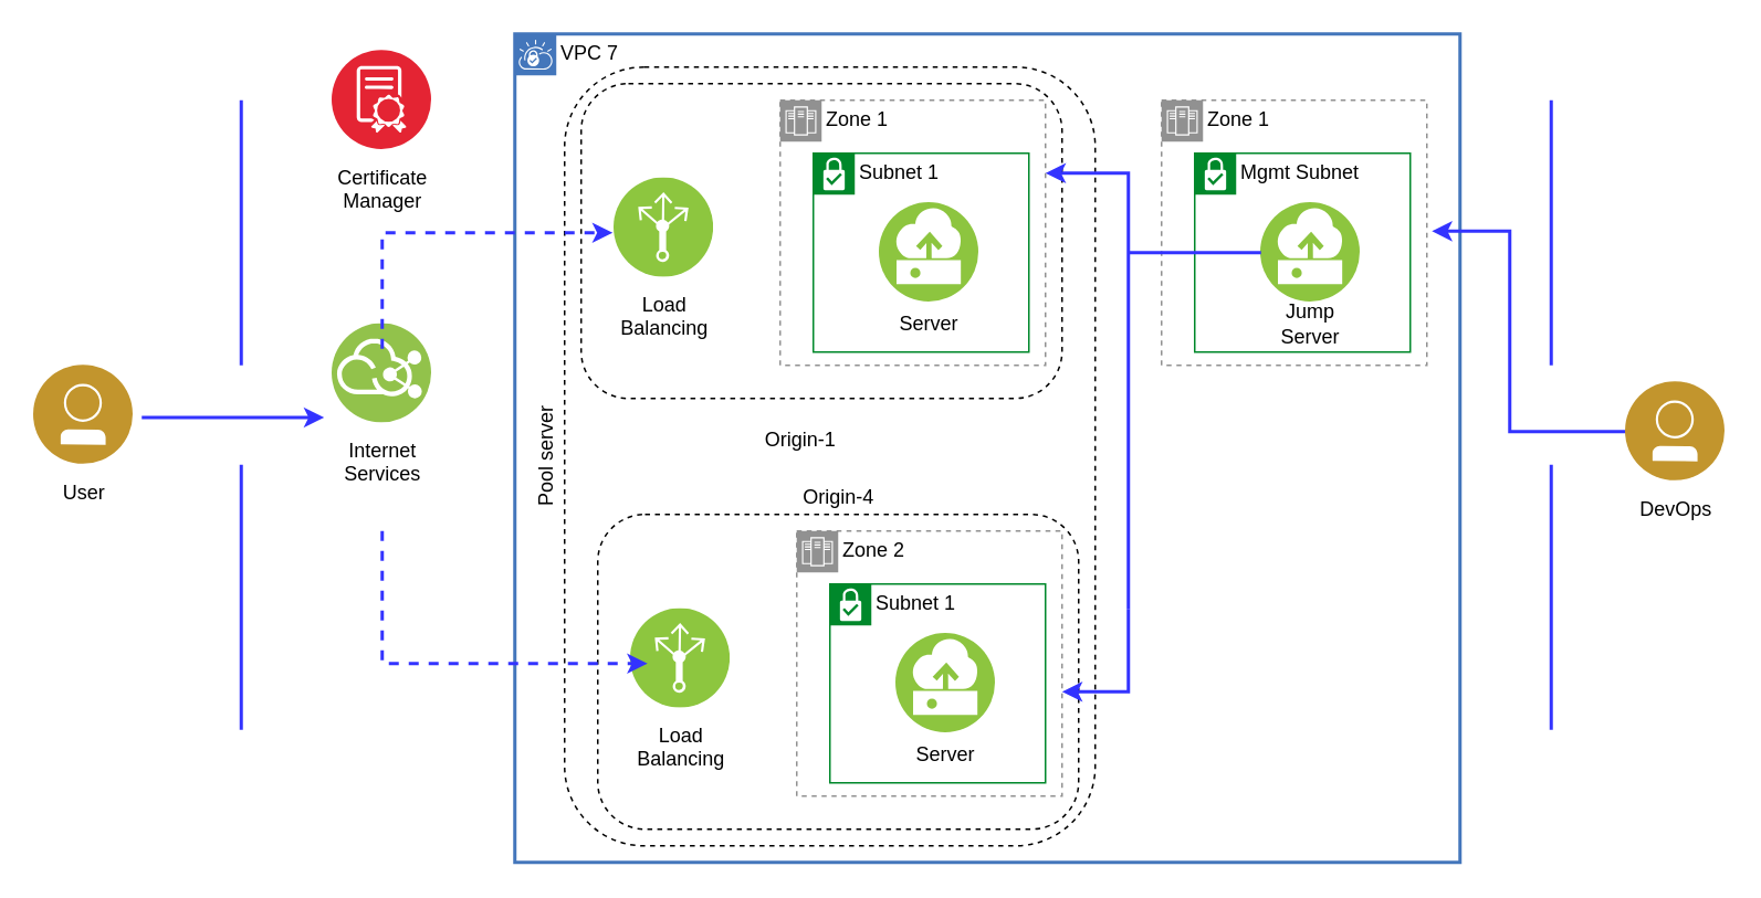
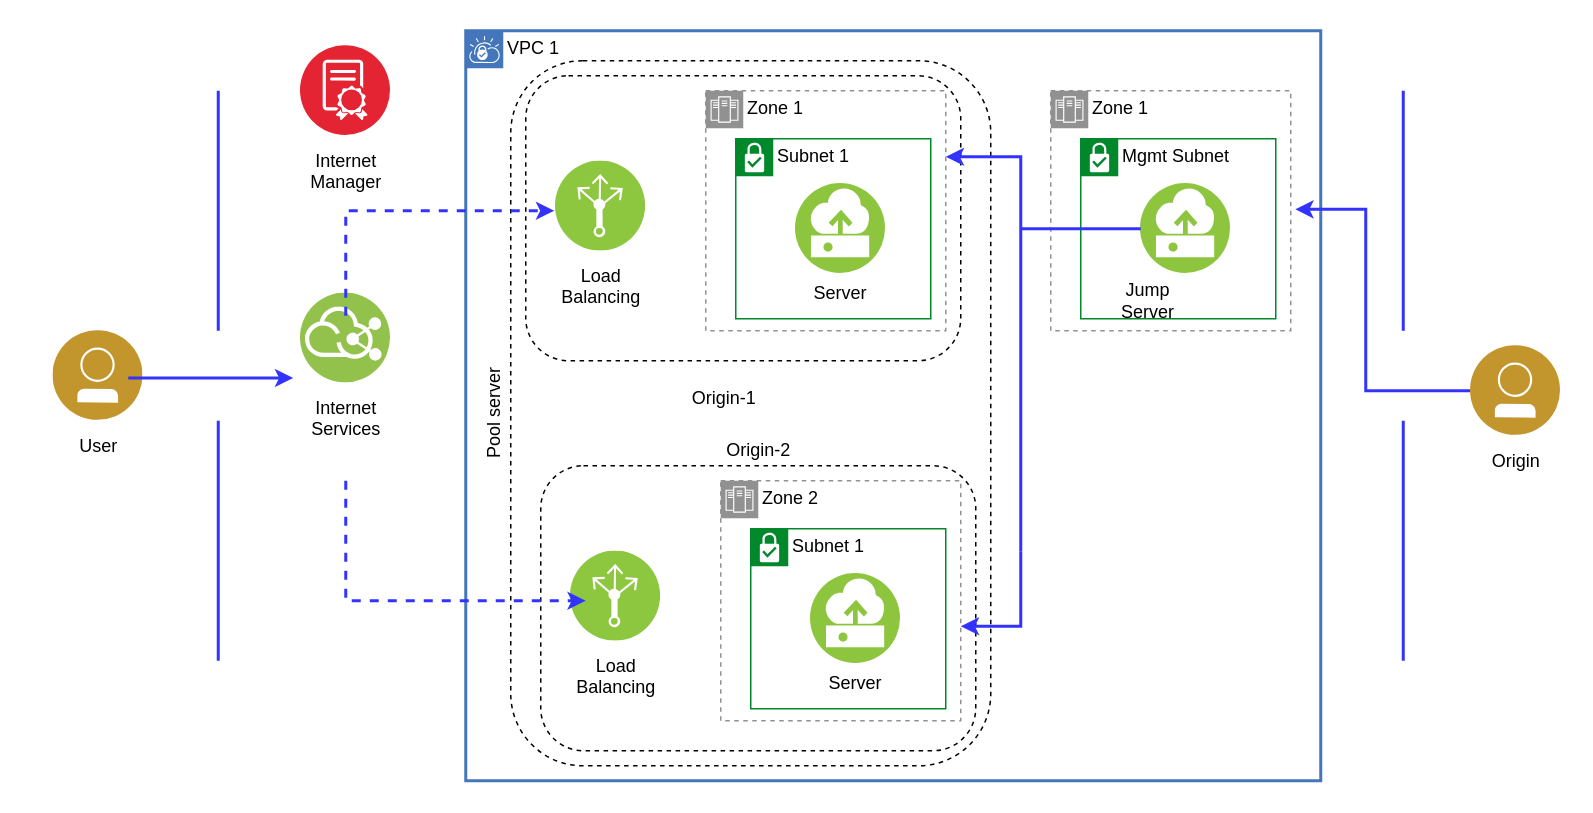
- <mxCell id="7" value="VPC 7" style="shape=mxgraph.ibm.box;prType=vpc;fontStyle=0;verticalAlign=top;align=left;spacingLeft=32;spacingTop=4;fillColor=none;rounded=0;whiteSpace=wrap;html=1;strokeColor=#4376BB;strokeWidth=2;dashed=0;container=1;spacing=-4;collapsible=0;expand=0;recursiveResize=0;shadow=0;sketch=0;" parent="3" vertex="1"><mxGeometry x="290" width="570" height="500" as="geometry" /></mxCell>
+ <mxCell id="7" value="VPC 1" style="shape=mxgraph.ibm.box;prType=vpc;fontStyle=0;verticalAlign=top;align=left;spacingLeft=32;spacingTop=4;fillColor=none;rounded=0;whiteSpace=wrap;html=1;strokeColor=#4376BB;strokeWidth=2;dashed=0;container=1;spacing=-4;collapsible=0;expand=0;recursiveResize=0;shadow=0;sketch=0;" parent="3" vertex="1"><mxGeometry x="290" width="570" height="500" as="geometry" /></mxCell>
- <mxCell id="35" value="&lt;font color=&quot;#000000&quot;&gt;Certificate&lt;br&gt;Manager&lt;/font&gt;" style="aspect=fixed;perimeter=ellipsePerimeter;html=1;align=center;shadow=0;dashed=0;fontColor=#4277BB;labelBackgroundColor=#ffffff;fontSize=12;spacingTop=3;image;image=img/lib/ibm/blockchain/e_cert.svg;sketch=0;strokeColor=#3333FF;strokeWidth=1;fillColor=none;" parent="3" vertex="1"><mxGeometry x="180" y="10" width="60" height="60" as="geometry" /></mxCell>
+ <mxCell id="35" value="&lt;font color=&quot;#000000&quot;&gt;Internet&lt;br&gt;Manager&lt;/font&gt;" style="aspect=fixed;perimeter=ellipsePerimeter;html=1;align=center;shadow=0;dashed=0;fontColor=#4277BB;labelBackgroundColor=#ffffff;fontSize=12;spacingTop=3;image;image=img/lib/ibm/blockchain/e_cert.svg;sketch=0;strokeColor=#3333FF;strokeWidth=1;fillColor=none;" parent="3" vertex="1"><mxGeometry x="180" y="10" width="60" height="60" as="geometry" /></mxCell>
- <mxCell id="15" value="Jump Server" style="text;html=1;strokeColor=none;fillColor=none;align=center;verticalAlign=middle;whiteSpace=wrap;rounded=0;shadow=0;sketch=0;" parent="13" vertex="1"><mxGeometry x="50" y="93" width="40" height="20" as="geometry" /></mxCell>
+ <mxCell id="15" value="Jump Server" style="text;html=1;strokeColor=none;fillColor=none;align=center;verticalAlign=middle;whiteSpace=wrap;rounded=0;shadow=0;sketch=0;" parent="13" vertex="1"><mxGeometry x="25" y="98" width="40" height="20" as="geometry" /></mxCell>
- <mxCell id="17" value="&lt;font color=&quot;#000000&quot;&gt;User&lt;/font&gt;" style="aspect=fixed;perimeter=ellipsePerimeter;html=1;align=center;shadow=0;dashed=0;fontColor=#4277BB;labelBackgroundColor=#ffffff;fontSize=12;spacingTop=3;image;image=img/lib/ibm/users/user.svg;fillColor=none;" parent="3" vertex="1"><mxGeometry y="200" width="60" height="60" as="geometry" /></mxCell>
+ <mxCell id="17" value="&lt;font color=&quot;#000000&quot;&gt;User&lt;/font&gt;" style="aspect=fixed;perimeter=ellipsePerimeter;html=1;align=center;shadow=0;dashed=0;fontColor=#4277BB;labelBackgroundColor=#ffffff;fontSize=12;spacingTop=3;image;image=img/lib/ibm/users/user.svg;fillColor=none;" parent="3" vertex="1"><mxGeometry x="15" y="200" width="60" height="60" as="geometry" /></mxCell>
- <mxCell id="19" value="Origin-4" style="text;html=1;strokeColor=none;fillColor=none;align=center;verticalAlign=middle;whiteSpace=wrap;rounded=0;shadow=0;dashed=1;sketch=0;" parent="3" vertex="1"><mxGeometry x="457.5" y="270" width="55" height="20" as="geometry" /></mxCell>
+ <mxCell id="19" value="Origin-2" style="text;html=1;strokeColor=none;fillColor=none;align=center;verticalAlign=middle;whiteSpace=wrap;rounded=0;shadow=0;dashed=1;sketch=0;" parent="3" vertex="1"><mxGeometry x="457.5" y="270" width="55" height="20" as="geometry" /></mxCell>
- <mxCell id="34" value="&lt;font color=&quot;#000000&quot;&gt;DevOps&lt;/font&gt;" style="aspect=fixed;perimeter=ellipsePerimeter;html=1;align=center;shadow=0;dashed=0;fontColor=#4277BB;labelBackgroundColor=#ffffff;fontSize=12;spacingTop=3;image;image=img/lib/ibm/users/user.svg;fillColor=none;" parent="3" vertex="1"><mxGeometry x="960" y="210" width="60" height="60" as="geometry" /></mxCell>
+ <mxCell id="34" value="&lt;font color=&quot;#000000&quot;&gt;Origin&lt;/font&gt;" style="aspect=fixed;perimeter=ellipsePerimeter;html=1;align=center;shadow=0;dashed=0;fontColor=#4277BB;labelBackgroundColor=#ffffff;fontSize=12;spacingTop=3;image;image=img/lib/ibm/users/user.svg;fillColor=none;" parent="3" vertex="1"><mxGeometry x="960" y="210" width="60" height="60" as="geometry" /></mxCell>
